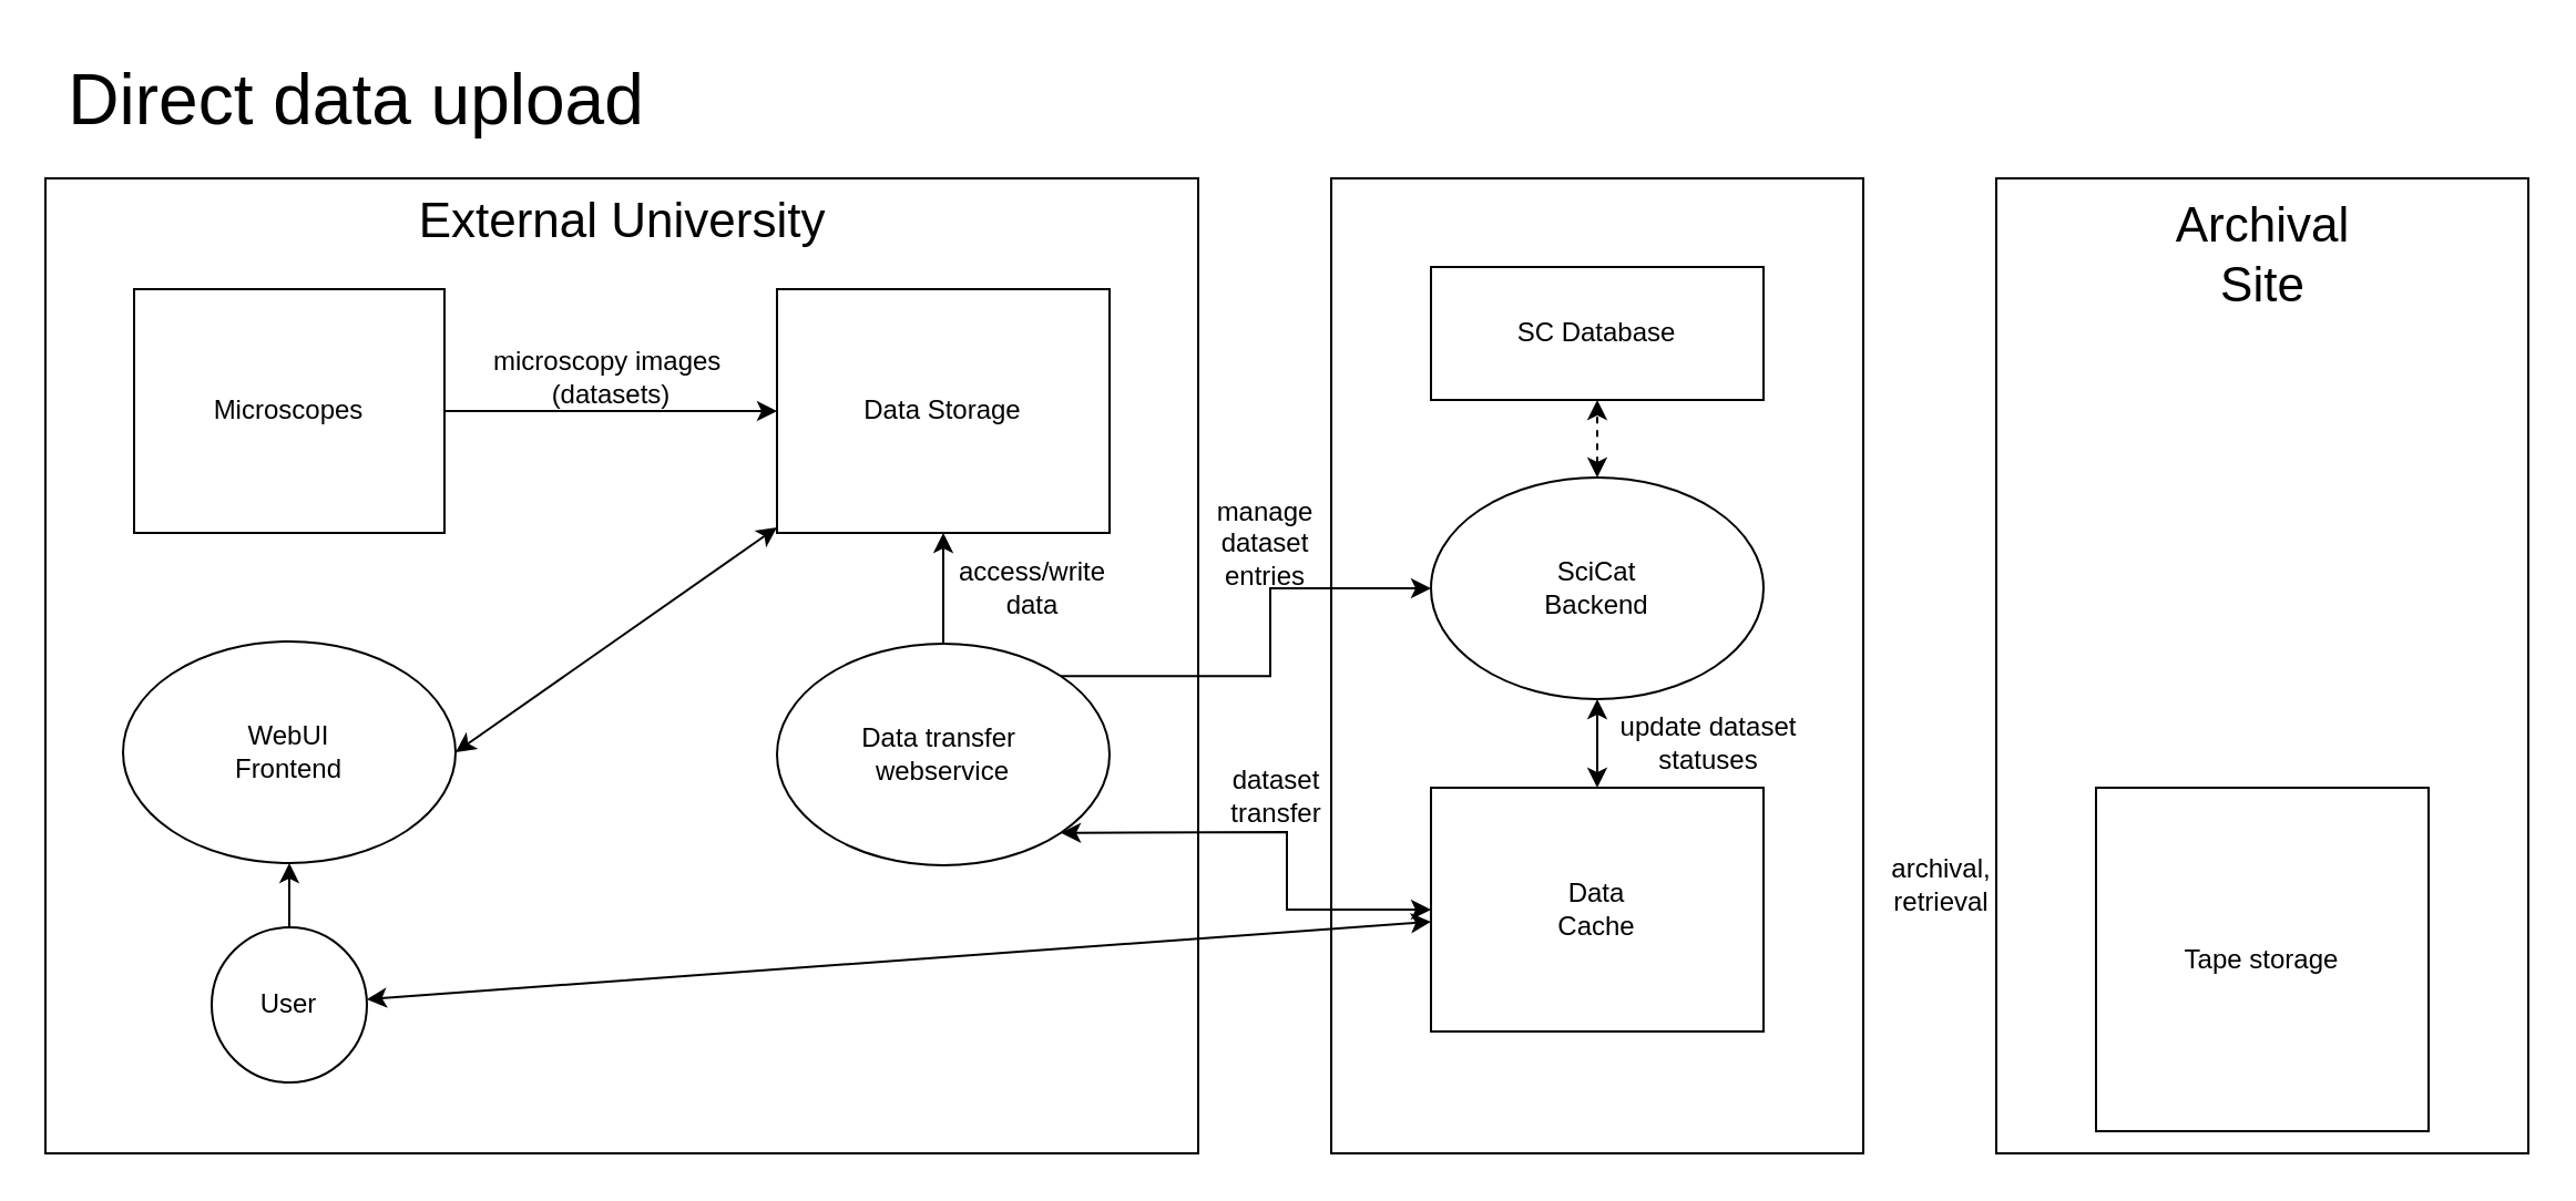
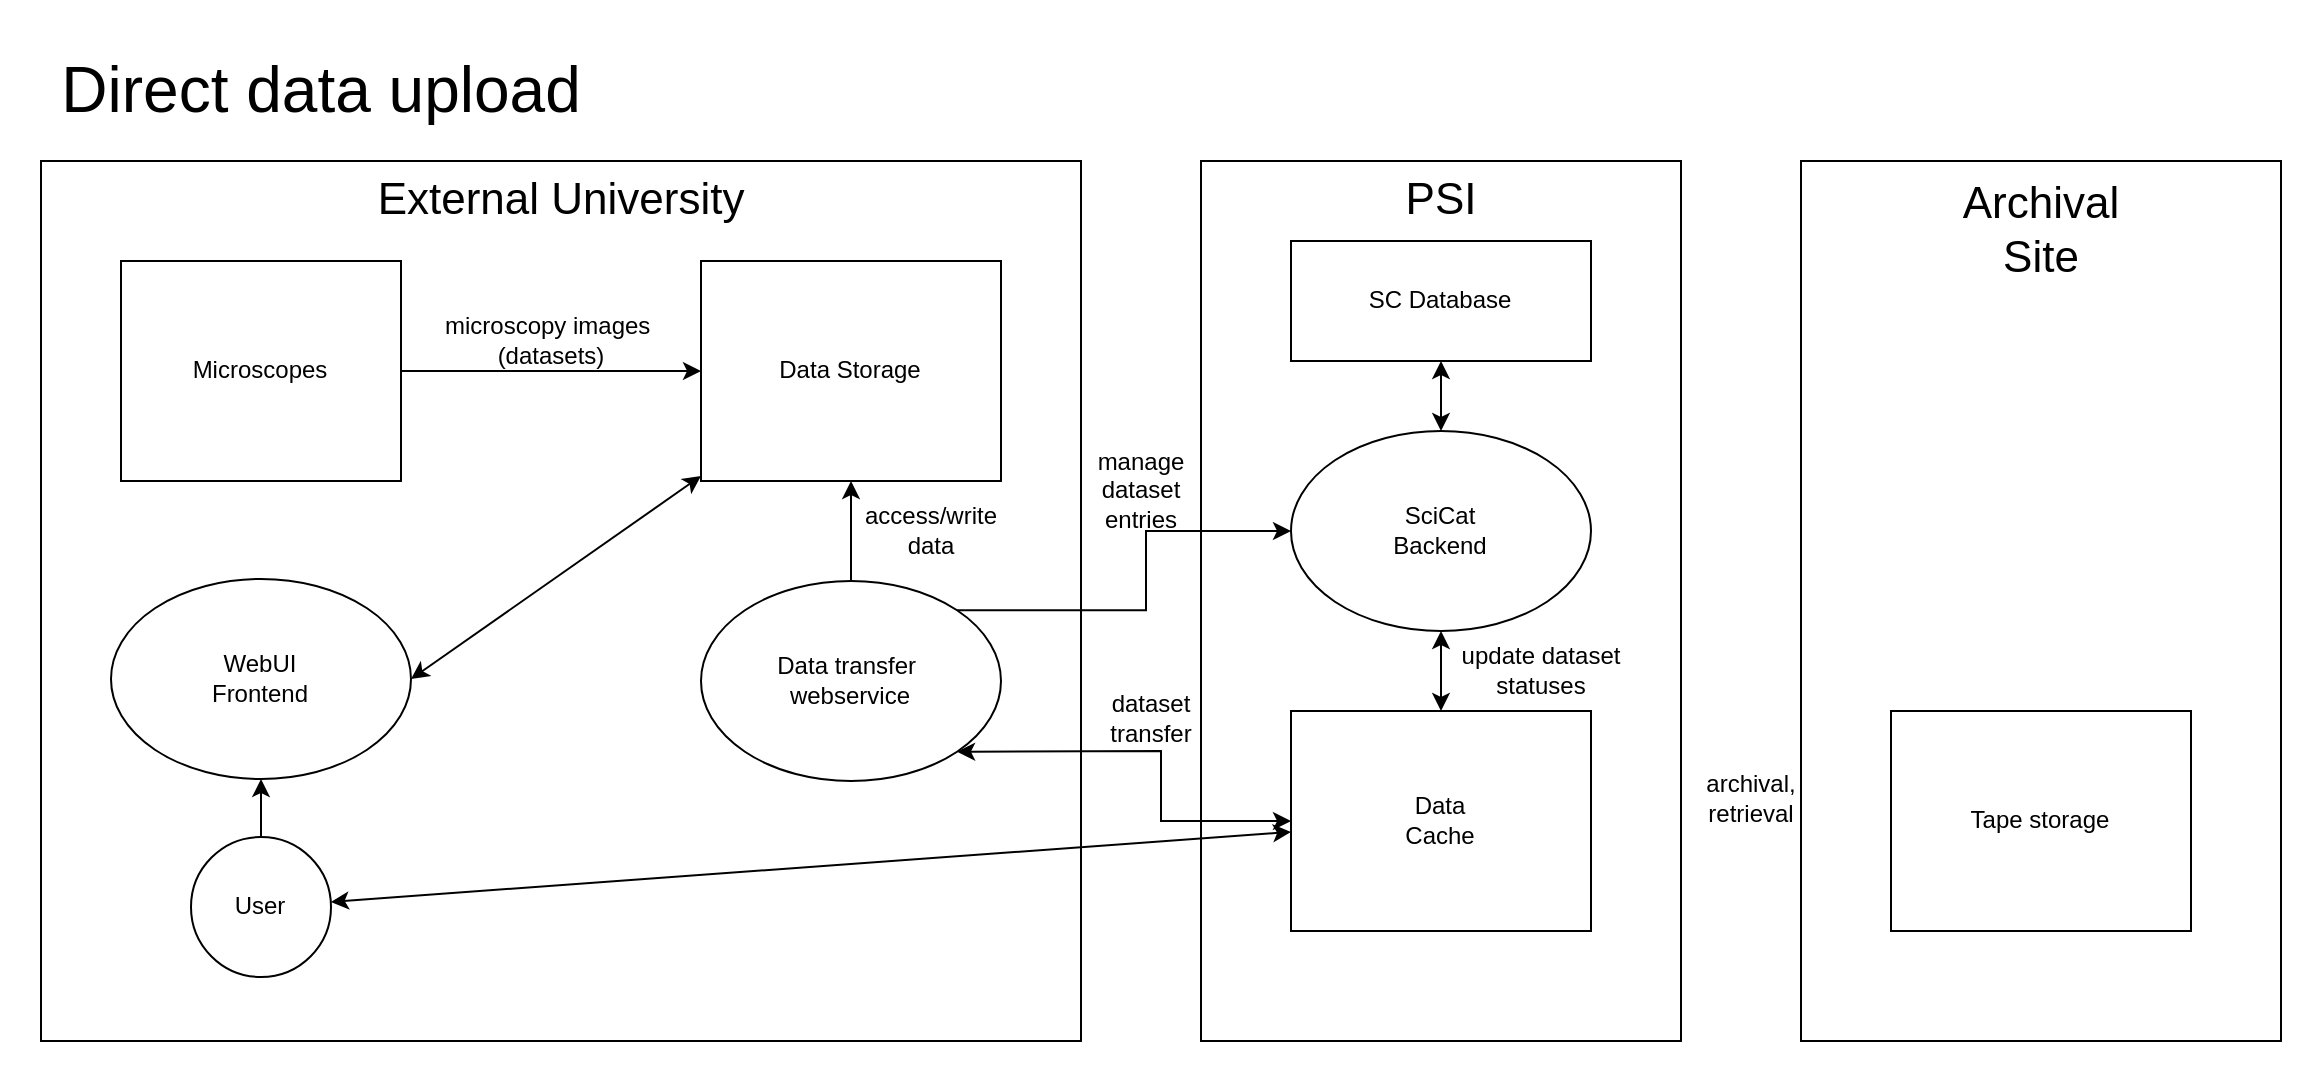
+ <mxCell id="21" value="&lt;font style=&quot;font-size: 22px;&quot;&gt;PSI&lt;/font&gt;" style="text;html=1;align=center;verticalAlign=middle;resizable=0;points=[];autosize=1;strokeColor=none;fillColor=none;" vertex="1" parent="1"><mxGeometry x="690.004" y="80" width="60" height="40" as="geometry" /></mxCell>
- <mxCell id="26" value="" style="endArrow=classic;startArrow=classic;html=1;rounded=0;entryX=0.5;entryY=1;entryDx=0;entryDy=0;exitX=0.5;exitY=0;exitDx=0;exitDy=0;dashed=1;" edge="1" parent="1" source="23" target="25"><mxGeometry width="50" height="50" relative="1" as="geometry"><mxPoint x="670" y="230" as="sourcePoint" /><mxPoint x="720" y="180" as="targetPoint" /></mxGeometry></mxCell>
+ <mxCell id="26" value="" style="endArrow=classic;startArrow=classic;html=1;rounded=0;entryX=0.5;entryY=1;entryDx=0;entryDy=0;exitX=0.5;exitY=0;exitDx=0;exitDy=0;" edge="1" parent="1" source="23" target="25"><mxGeometry width="50" height="50" relative="1" as="geometry"><mxPoint x="670" y="230" as="sourcePoint" /><mxPoint x="720" y="180" as="targetPoint" /></mxGeometry></mxCell>
- <mxCell id="19" value="Tape storage" style="rounded=0;whiteSpace=wrap;html=1;" vertex="1" parent="1"><mxGeometry x="945" y="355" width="150" height="155" as="geometry" /></mxCell>
+ <mxCell id="19" value="Tape storage" style="rounded=0;whiteSpace=wrap;html=1;" vertex="1" parent="1"><mxGeometry x="945" y="355" width="150" height="110" as="geometry" /></mxCell>
